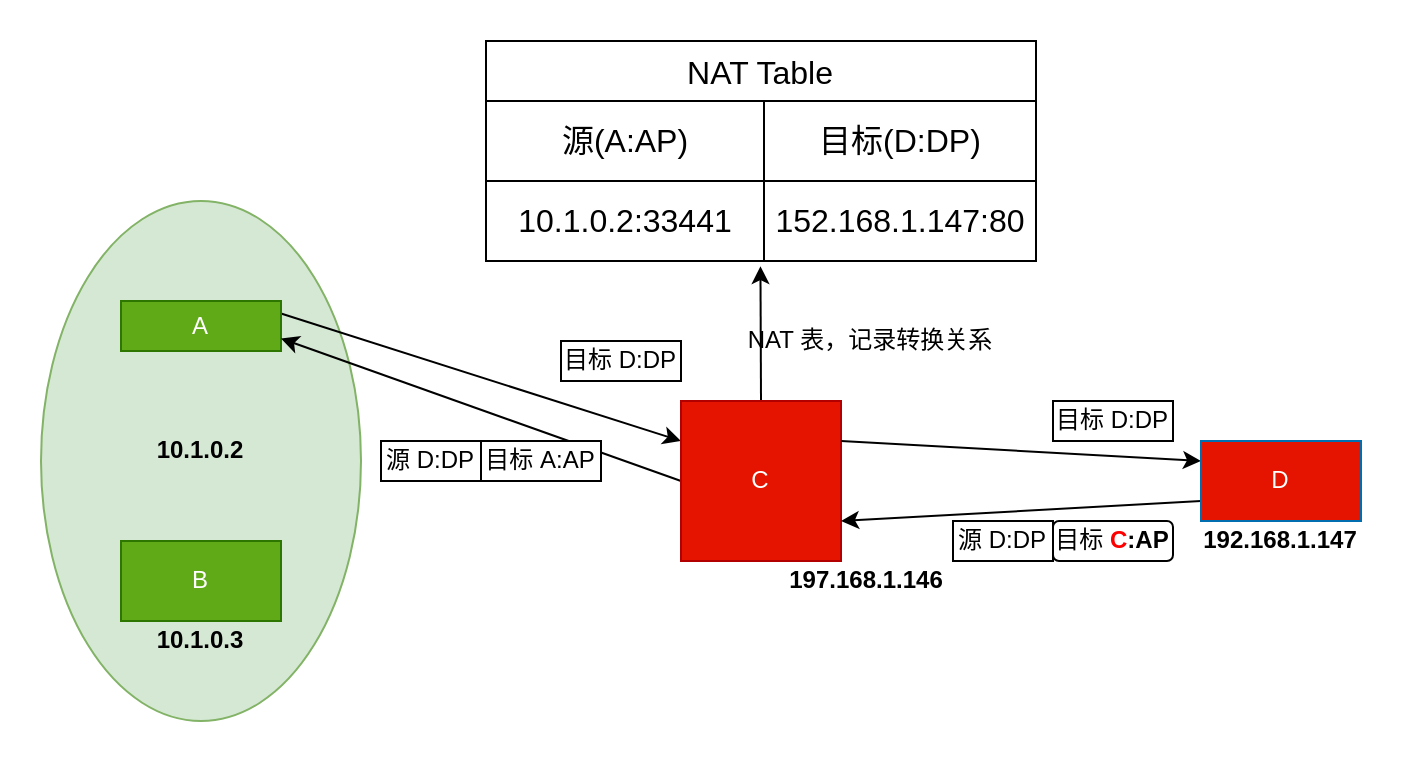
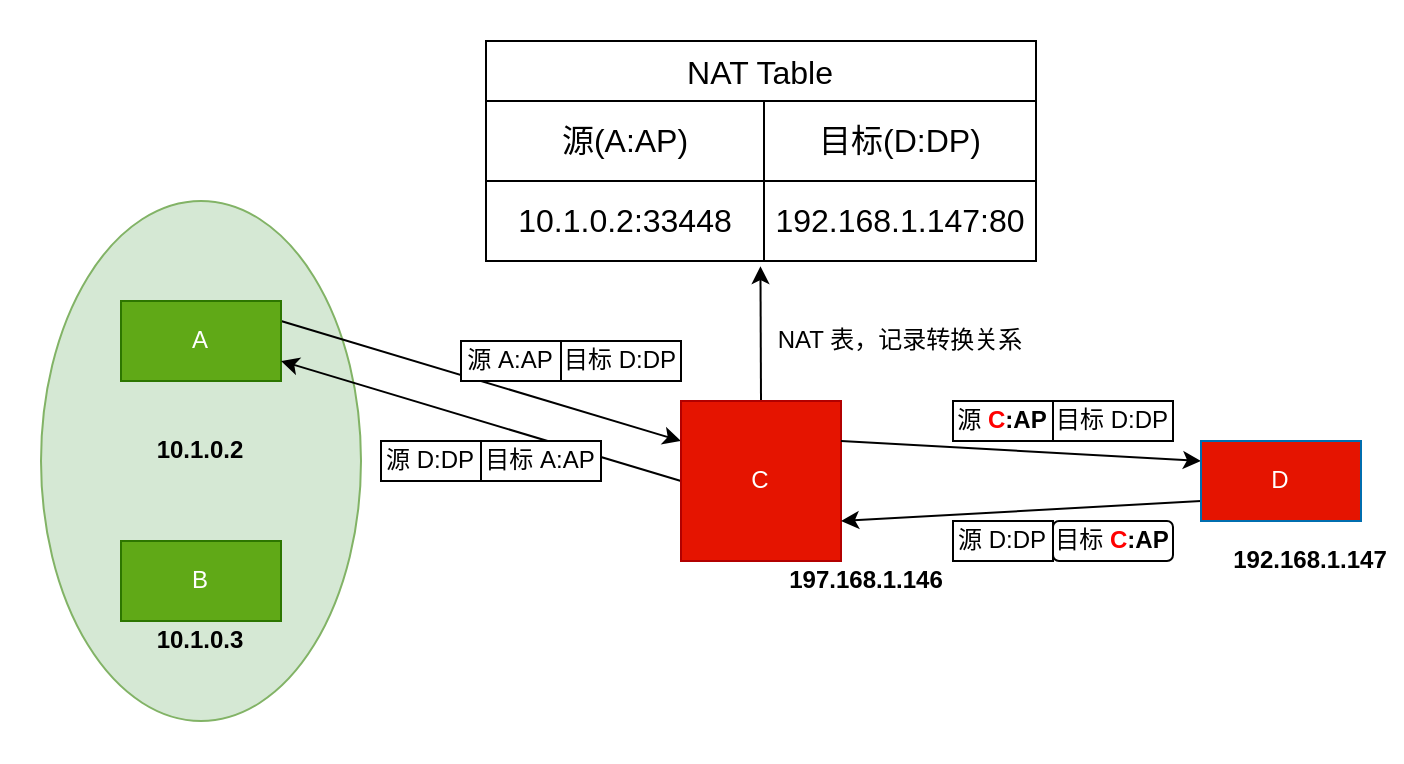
- <mxCell id="29" value="10.1.0.2:33441" style="shape=partialRectangle;html=1;whiteSpace=wrap;connectable=0;strokeColor=inherit;overflow=hidden;fillColor=none;top=0;left=0;bottom=0;right=0;pointerEvents=1;fontSize=16;fontColor=#000000;" vertex="1" parent="28"><mxGeometry width="139" height="40" as="geometry"><mxRectangle width="139" height="40" as="alternateBounds" /></mxGeometry></mxCell>
+ <mxCell id="29" value="10.1.0.2:33448" style="shape=partialRectangle;html=1;whiteSpace=wrap;connectable=0;strokeColor=inherit;overflow=hidden;fillColor=none;top=0;left=0;bottom=0;right=0;pointerEvents=1;fontSize=16;fontColor=#000000;" vertex="1" parent="28"><mxGeometry width="139" height="40" as="geometry"><mxRectangle width="139" height="40" as="alternateBounds" /></mxGeometry></mxCell>
- <mxCell id="30" value="152.168.1.147:80" style="shape=partialRectangle;html=1;whiteSpace=wrap;connectable=0;strokeColor=inherit;overflow=hidden;fillColor=none;top=0;left=0;bottom=0;right=0;pointerEvents=1;fontSize=16;fontColor=#000000;" vertex="1" parent="28"><mxGeometry x="139" width="136" height="40" as="geometry"><mxRectangle width="136" height="40" as="alternateBounds" /></mxGeometry></mxCell>
+ <mxCell id="30" value="192.168.1.147:80" style="shape=partialRectangle;html=1;whiteSpace=wrap;connectable=0;strokeColor=inherit;overflow=hidden;fillColor=none;top=0;left=0;bottom=0;right=0;pointerEvents=1;fontSize=16;fontColor=#000000;" vertex="1" parent="28"><mxGeometry x="139" width="136" height="40" as="geometry"><mxRectangle width="136" height="40" as="alternateBounds" /></mxGeometry></mxCell>
- <mxCell id="4" value="A" style="rounded=0;whiteSpace=wrap;html=1;fillColor=#60a917;strokeColor=#2D7600;fontColor=#ffffff;" vertex="1" parent="1"><mxGeometry x="60" y="150" width="80" height="25" as="geometry" /></mxCell>
+ <mxCell id="4" value="A" style="rounded=0;whiteSpace=wrap;html=1;fillColor=#60a917;strokeColor=#2D7600;fontColor=#ffffff;" vertex="1" parent="1"><mxGeometry x="60" y="150" width="80" height="40" as="geometry" /></mxCell>
- <mxCell id="31" value="NAT 表，记录转换关系" style="text;html=1;strokeColor=none;fillColor=none;align=center;verticalAlign=middle;whiteSpace=wrap;rounded=0;fontColor=#000000;" vertex="1" parent="1"><mxGeometry x="365" y="155" width="140" height="30" as="geometry" /></mxCell>
+ <mxCell id="31" value="NAT 表，记录转换关系" style="text;html=1;strokeColor=none;fillColor=none;align=center;verticalAlign=middle;whiteSpace=wrap;rounded=0;fontColor=#000000;" vertex="1" parent="1"><mxGeometry x="380" y="155" width="140" height="30" as="geometry" /></mxCell>
+ <mxCell id="16" value="源 A:AP" style="rounded=0;whiteSpace=wrap;html=1;" vertex="1" parent="1"><mxGeometry x="230" y="170" width="50" height="20" as="geometry" /></mxCell>
+ <mxCell id="18" value="源 &lt;b&gt;&lt;font color=&quot;#ff0000&quot;&gt;C&lt;/font&gt;:AP&lt;/b&gt;" style="rounded=0;whiteSpace=wrap;html=1;" vertex="1" parent="1"><mxGeometry x="476" y="200" width="50" height="20" as="geometry" /></mxCell>
- <mxCell id="15" value="192.168.1.147" style="text;html=1;strokeColor=none;fillColor=none;align=center;verticalAlign=middle;whiteSpace=wrap;rounded=0;fontStyle=1" vertex="1" parent="1"><mxGeometry x="600" y="260" width="80" height="20" as="geometry" /></mxCell>
+ <mxCell id="15" value="192.168.1.147" style="text;html=1;strokeColor=none;fillColor=none;align=center;verticalAlign=middle;whiteSpace=wrap;rounded=0;fontStyle=1" vertex="1" parent="1"><mxGeometry x="615" y="270" width="80" height="20" as="geometry" /></mxCell>
